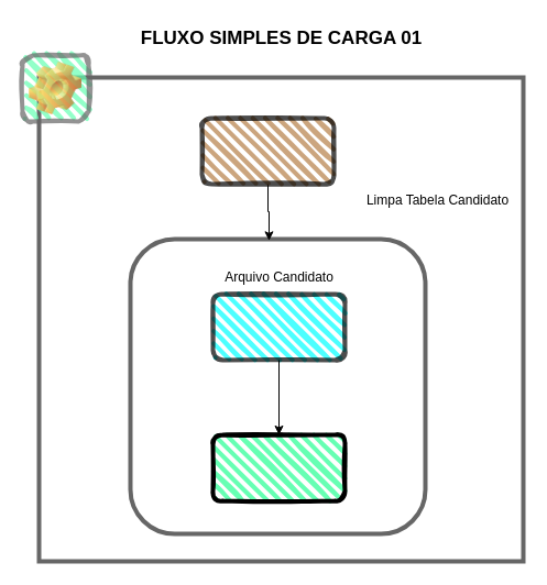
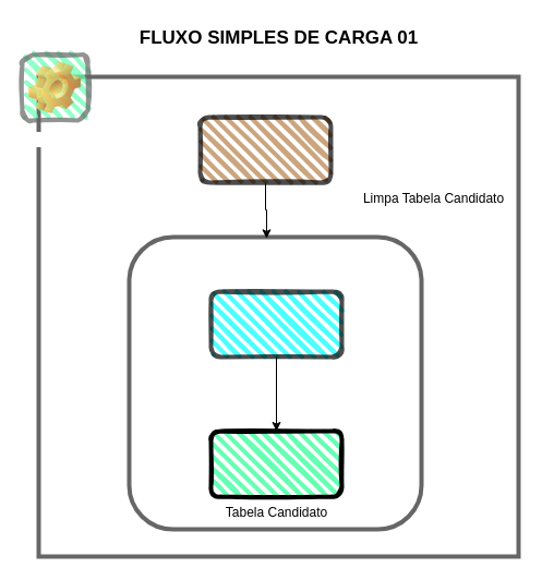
- <mxCell id="13" value="Icon" style="icon;html=1;image=img/clipart/Gear_128x128.png;rounded=1;fillWeight=4;hachureGap=8;hachureAngle=45;strokeColor=#666666;strokeWidth=4;fillColor=#66FFB3;opacity=70;sketch=1;curveFitting=1;jiggle=2;fontColor=#FFFFFF;" vertex="1" parent="1"><mxGeometry x="20" y="50" width="60" height="60" as="geometry" /></mxCell>
+ <mxCell id="13" value="Arquivo" style="icon;html=1;image=img/clipart/Gear_128x128.png;rounded=1;fillWeight=4;hachureGap=8;hachureAngle=45;strokeColor=#666666;strokeWidth=4;fillColor=#66FFB3;opacity=70;sketch=1;curveFitting=1;jiggle=2;fontColor=#FFFFFF;" vertex="1" parent="1"><mxGeometry x="20" y="50" width="60" height="60" as="geometry" /></mxCell>
- <mxCell id="7" value="Arquivo Candidato" style="text;html=1;align=center;verticalAlign=middle;resizable=0;points=[];autosize=1;strokeColor=none;fillColor=none;rounded=1;" vertex="1" parent="1"><mxGeometry x="193" y="237" width="120" height="30" as="geometry" /></mxCell>
+ <mxCell id="8" value="Tabela Candidato" style="text;html=1;align=center;verticalAlign=middle;resizable=0;points=[];autosize=1;strokeColor=none;fillColor=none;rounded=1;" vertex="1" parent="1"><mxGeometry x="193" y="455" width="120" height="30" as="geometry" /></mxCell>
